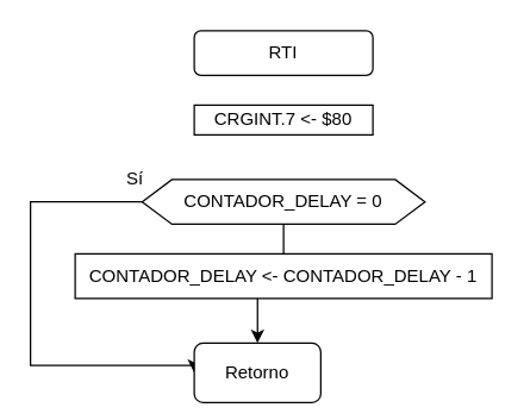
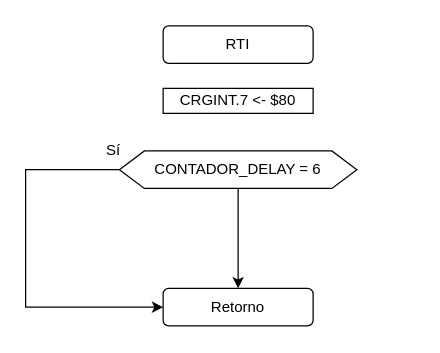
- <mxCell id="6" value="CONTADOR_DELAY = 0" style="shape=hexagon;perimeter=hexagonPerimeter2;whiteSpace=wrap;html=1;fixedSize=1;" vertex="1" parent="1"><mxGeometry x="95" y="120" width="190" height="30" as="geometry" /></mxCell>
+ <mxCell id="6" value="CONTADOR_DELAY = 6" style="shape=hexagon;perimeter=hexagonPerimeter2;whiteSpace=wrap;html=1;fixedSize=1;" vertex="1" parent="1"><mxGeometry x="95" y="120" width="190" height="30" as="geometry" /></mxCell>
- <mxCell id="7" value="CONTADOR_DELAY &amp;lt;- CONTADOR_DELAY - 1" style="rounded=0;whiteSpace=wrap;html=1;" vertex="1" parent="1"><mxGeometry x="50" y="170" width="280" height="30" as="geometry" /></mxCell>
- <mxCell id="8" value="Retorno" style="rounded=1;whiteSpace=wrap;html=1;" vertex="1" parent="1"><mxGeometry x="130" y="230" width="85" height="40" as="geometry" /></mxCell>
+ <mxCell id="8" value="Retorno" style="rounded=1;whiteSpace=wrap;html=1;" vertex="1" parent="1"><mxGeometry x="130" y="230" width="120" height="30" as="geometry" /></mxCell>
